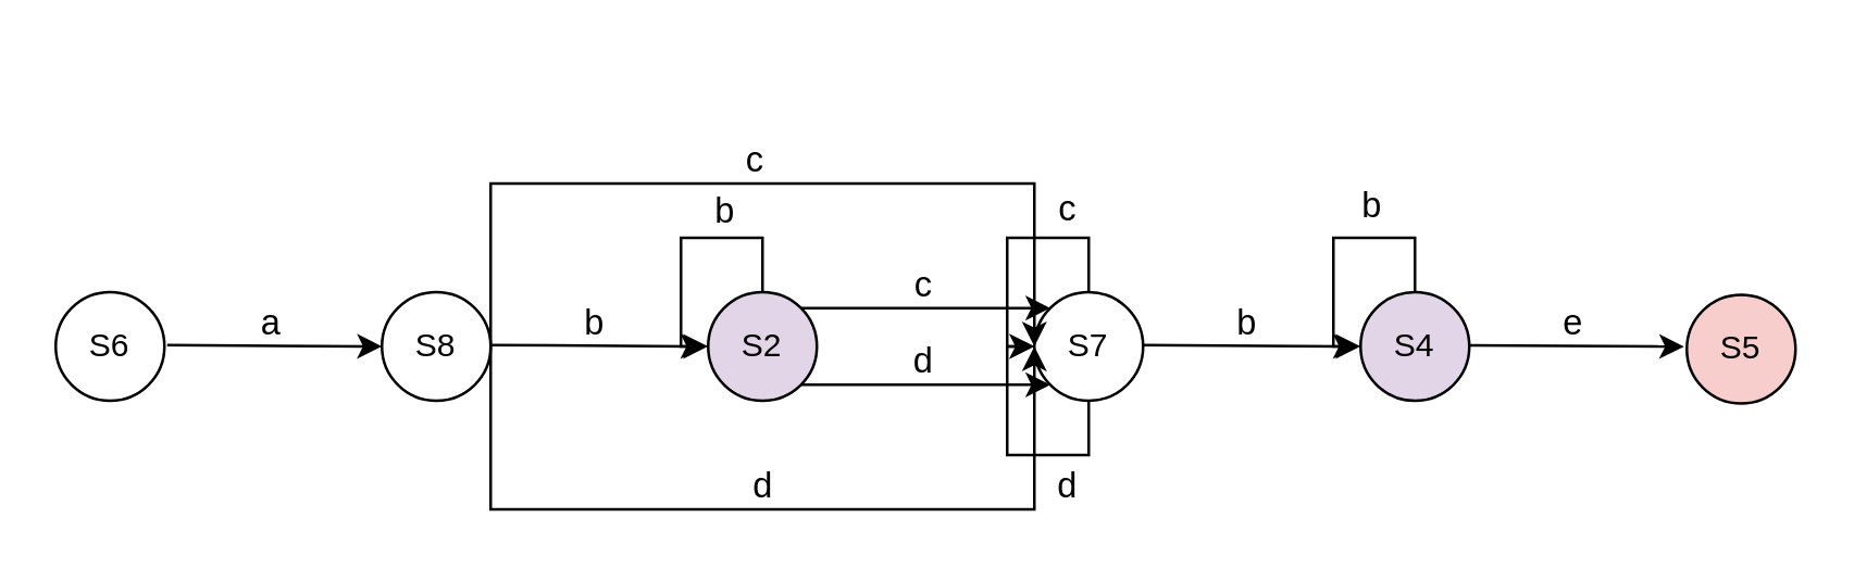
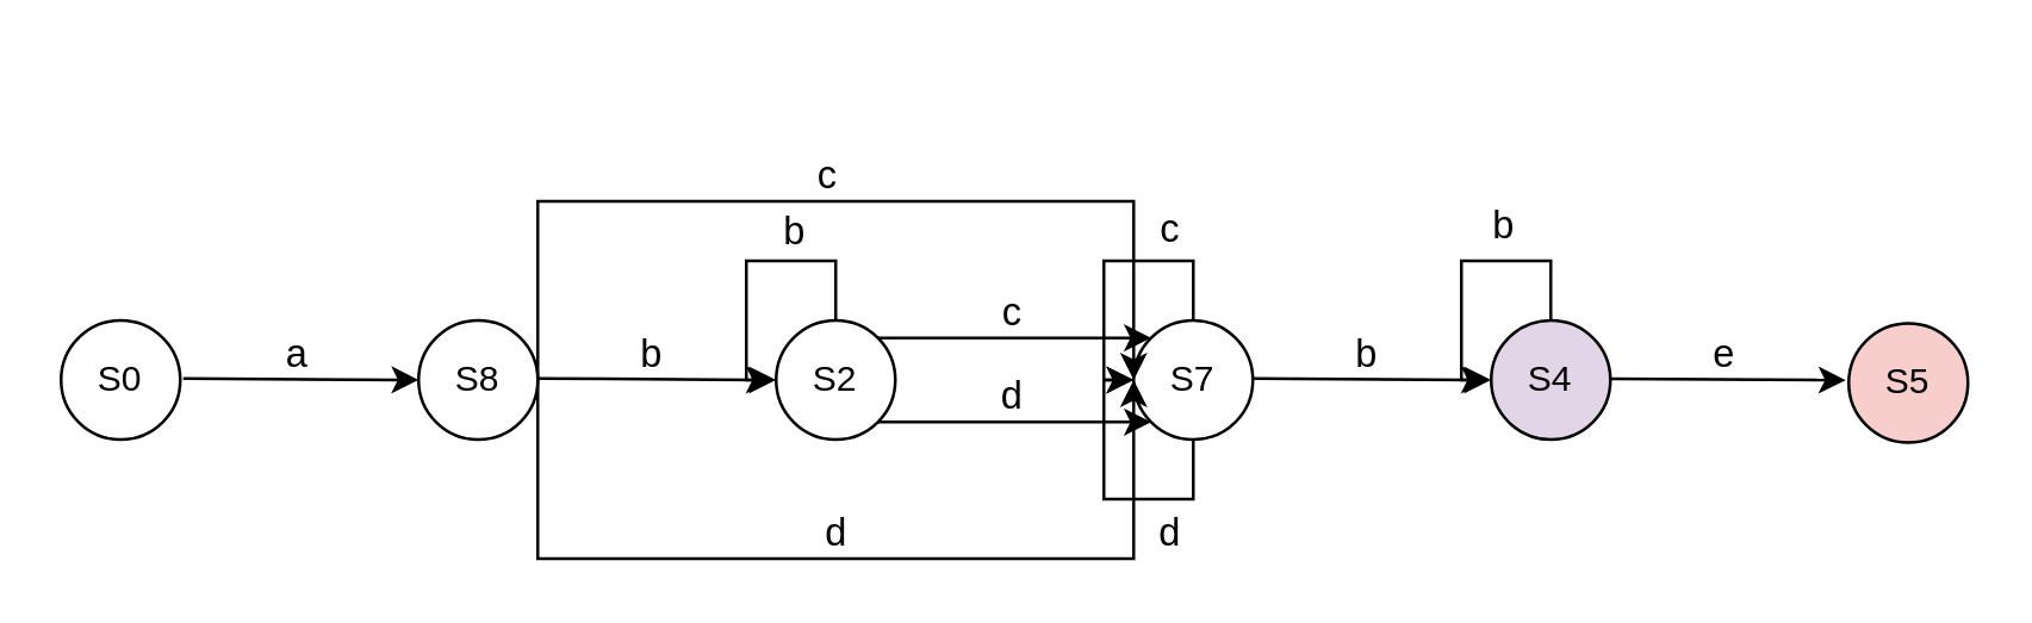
- <mxCell id="3" value="S6" style="text;html=1;strokeColor=none;fillColor=none;align=center;verticalAlign=middle;whiteSpace=wrap;rounded=0;" vertex="1" parent="1"><mxGeometry x="20" y="117" width="40" height="20" as="geometry" /></mxCell>
+ <mxCell id="3" value="S0" style="text;html=1;strokeColor=none;fillColor=none;align=center;verticalAlign=middle;whiteSpace=wrap;rounded=0;" vertex="1" parent="1"><mxGeometry x="20" y="117" width="40" height="20" as="geometry" /></mxCell>
- <mxCell id="9" value="S2" style="ellipse;whiteSpace=wrap;html=1;aspect=fixed;fillColor=#e1d5e7;" vertex="1" parent="1"><mxGeometry x="260" y="107" width="40" height="40" as="geometry" /></mxCell>
+ <mxCell id="9" value="S2" style="ellipse;whiteSpace=wrap;html=1;aspect=fixed;" vertex="1" parent="1"><mxGeometry x="260" y="107" width="40" height="40" as="geometry" /></mxCell>
